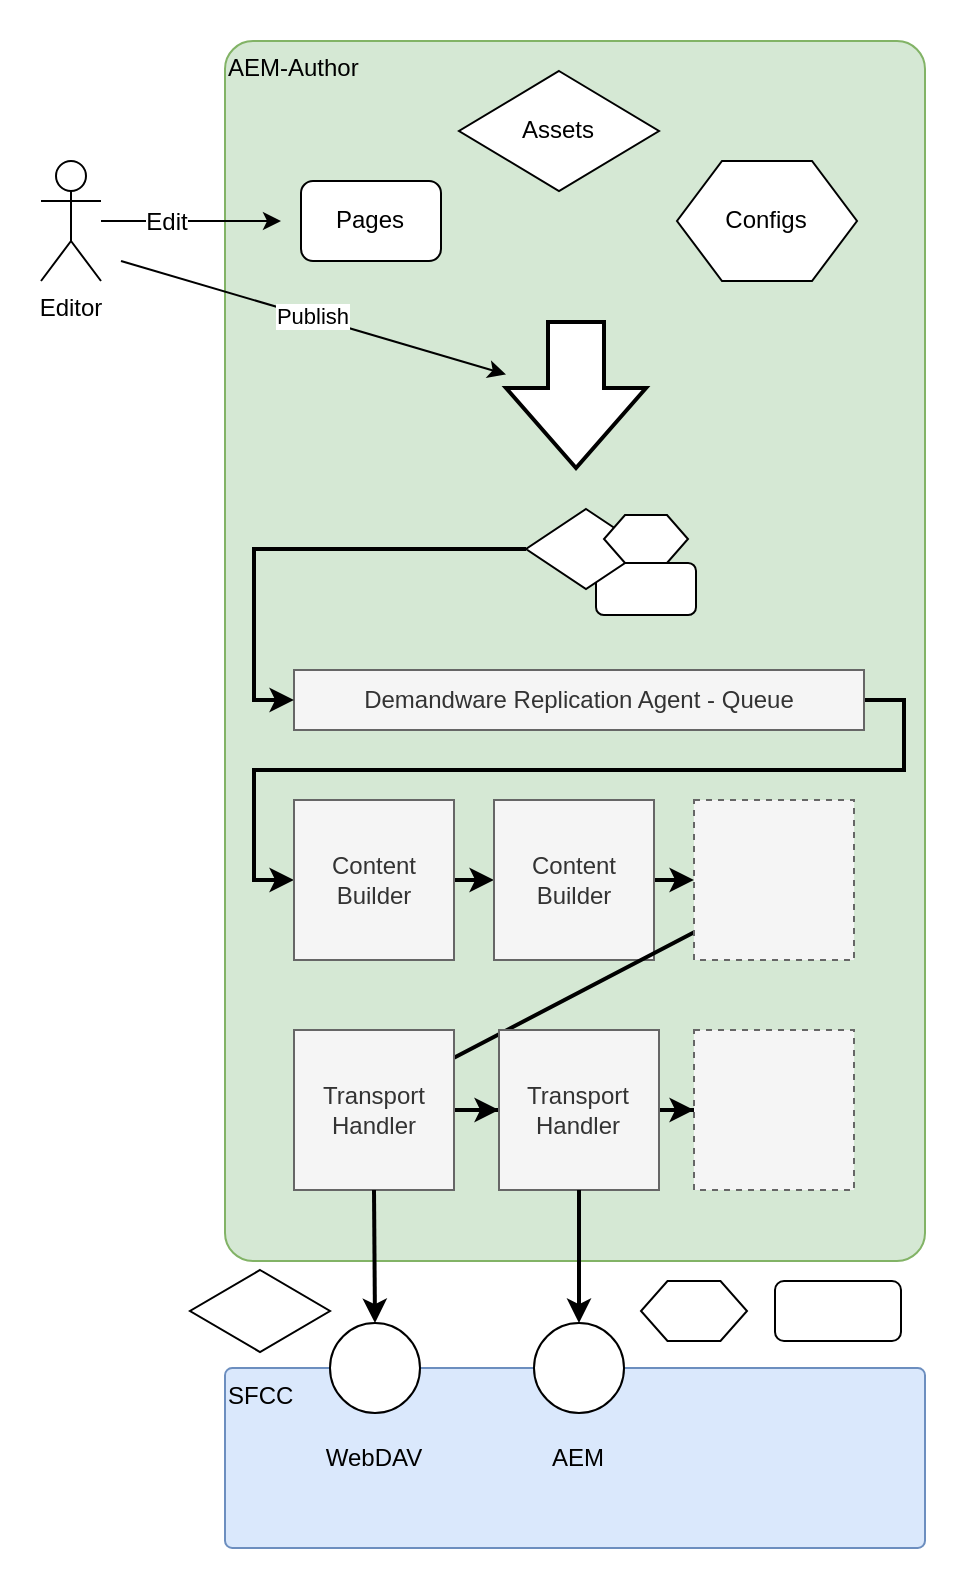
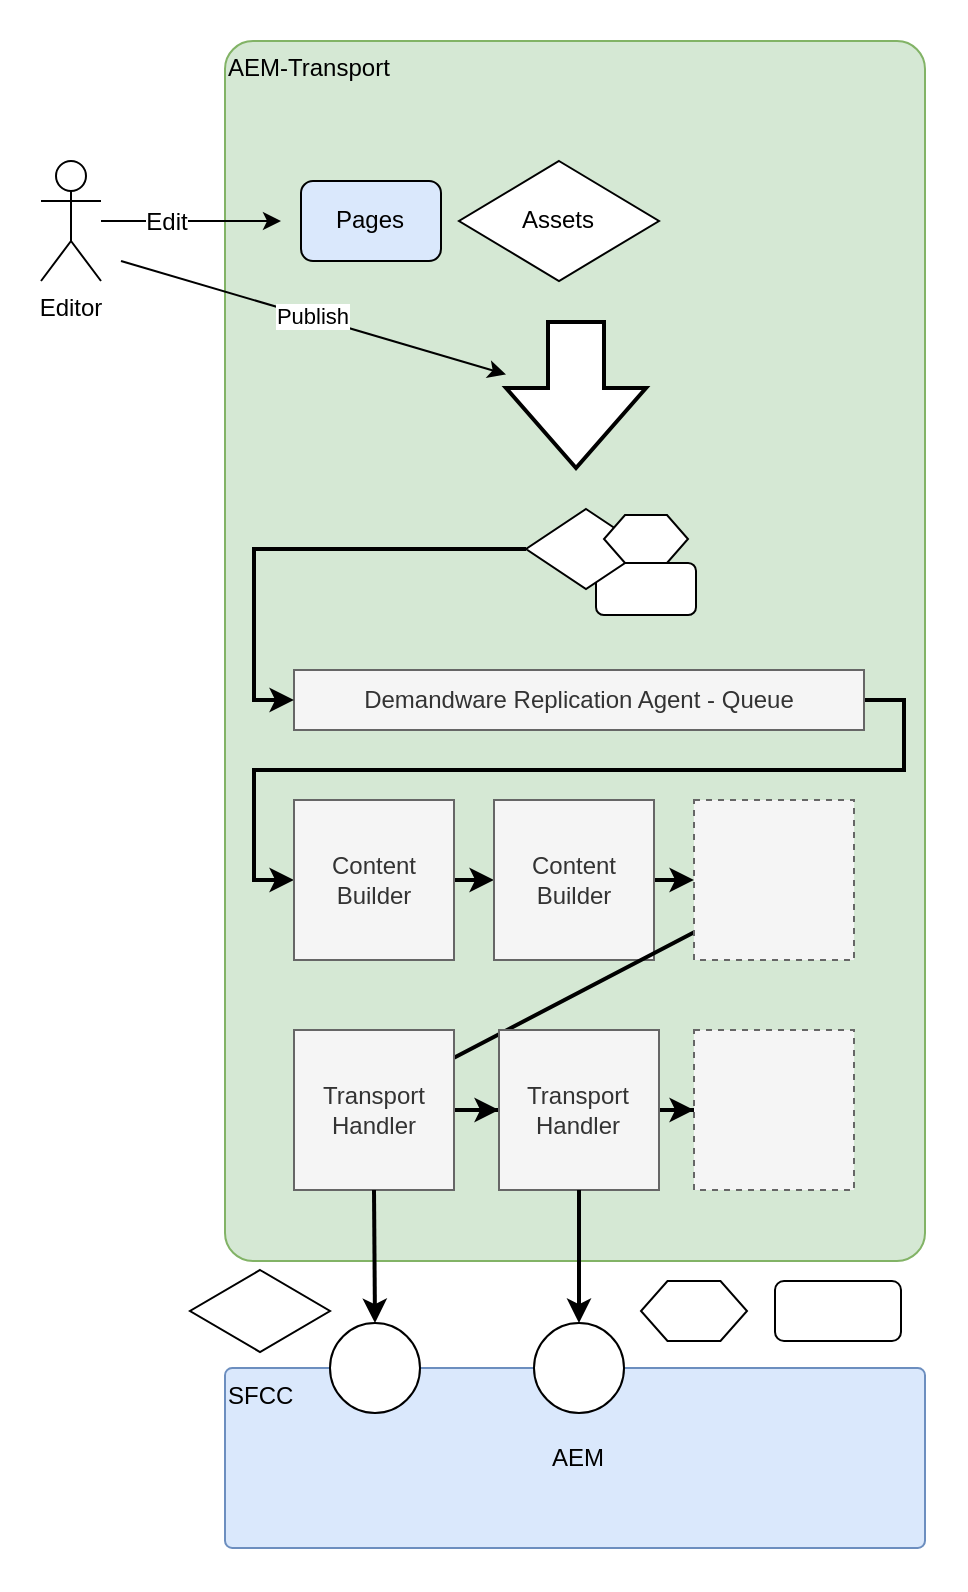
- <mxCell id="2" value="AEM-Author" style="rounded=1;whiteSpace=wrap;html=1;align=left;verticalAlign=top;arcSize=4;fillColor=#d5e8d4;strokeColor=#82b366;" parent="1" vertex="1"><mxGeometry x="112" y="20" width="350" height="610" as="geometry" /></mxCell>
+ <mxCell id="2" value="AEM-Transport" style="rounded=1;whiteSpace=wrap;html=1;align=left;verticalAlign=top;arcSize=4;fillColor=#d5e8d4;strokeColor=#82b366;" parent="1" vertex="1"><mxGeometry x="112" y="20" width="350" height="610" as="geometry" /></mxCell>
- <mxCell id="26" value="Assets" style="rhombus;whiteSpace=wrap;html=1;" parent="1" vertex="1"><mxGeometry x="229" y="35" width="100" height="60" as="geometry" /></mxCell>
+ <mxCell id="26" value="Assets" style="rhombus;whiteSpace=wrap;html=1;" parent="1" vertex="1"><mxGeometry x="229" y="80" width="100" height="60" as="geometry" /></mxCell>
- <mxCell id="28" value="Pages" style="rounded=1;whiteSpace=wrap;html=1;" parent="1" vertex="1"><mxGeometry x="150" y="90" width="70" height="40" as="geometry" /></mxCell>
+ <mxCell id="28" value="Pages" style="rounded=1;whiteSpace=wrap;html=1;fillColor=#dae8fc;" parent="1" vertex="1"><mxGeometry x="150" y="90" width="70" height="40" as="geometry" /></mxCell>
- <mxCell id="27" value="Configs" style="shape=hexagon;perimeter=hexagonPerimeter2;whiteSpace=wrap;html=1;" parent="1" vertex="1"><mxGeometry x="338" y="80" width="90" height="60" as="geometry" /></mxCell>
- <mxCell id="21" value="WebDAV" style="text;html=1;strokeColor=none;fillColor=none;align=center;verticalAlign=middle;whiteSpace=wrap;rounded=0;" parent="1" vertex="1"><mxGeometry x="167" y="713.5" width="40" height="30" as="geometry" /></mxCell>
